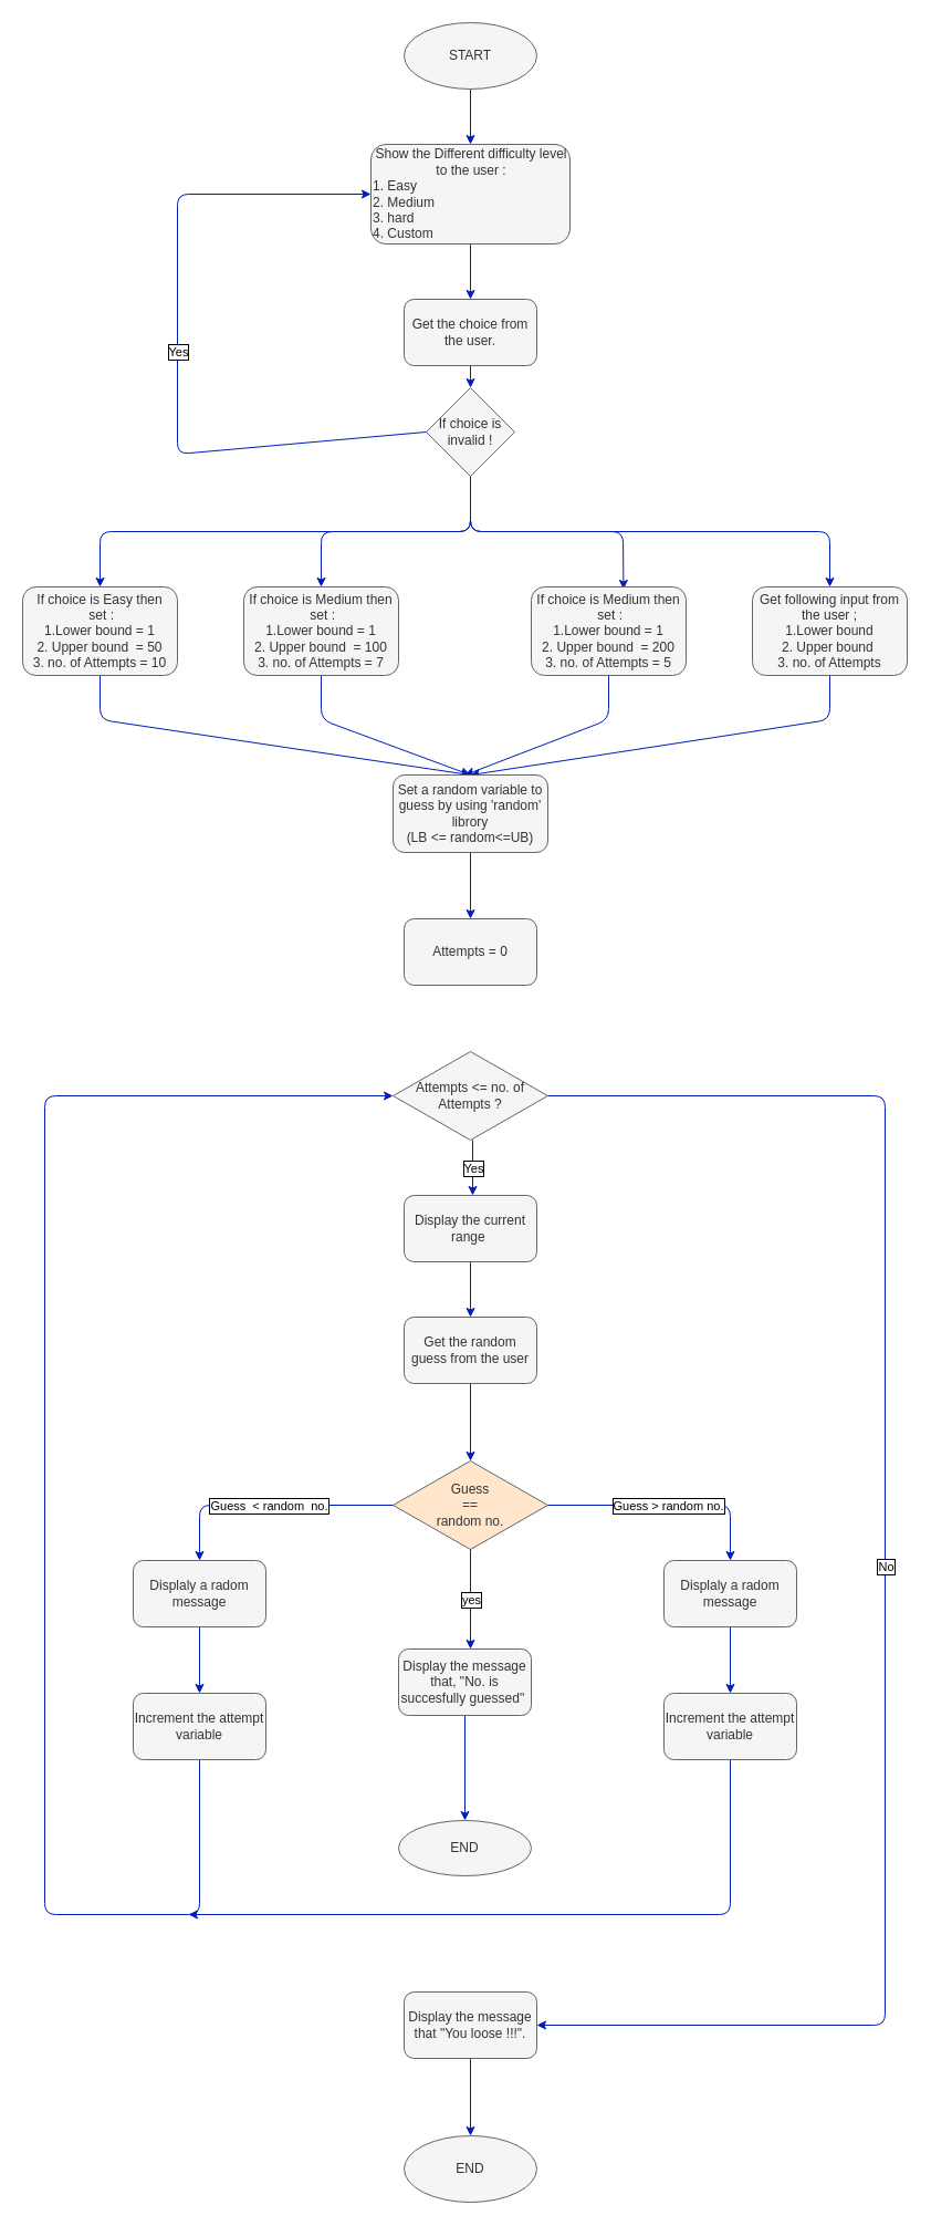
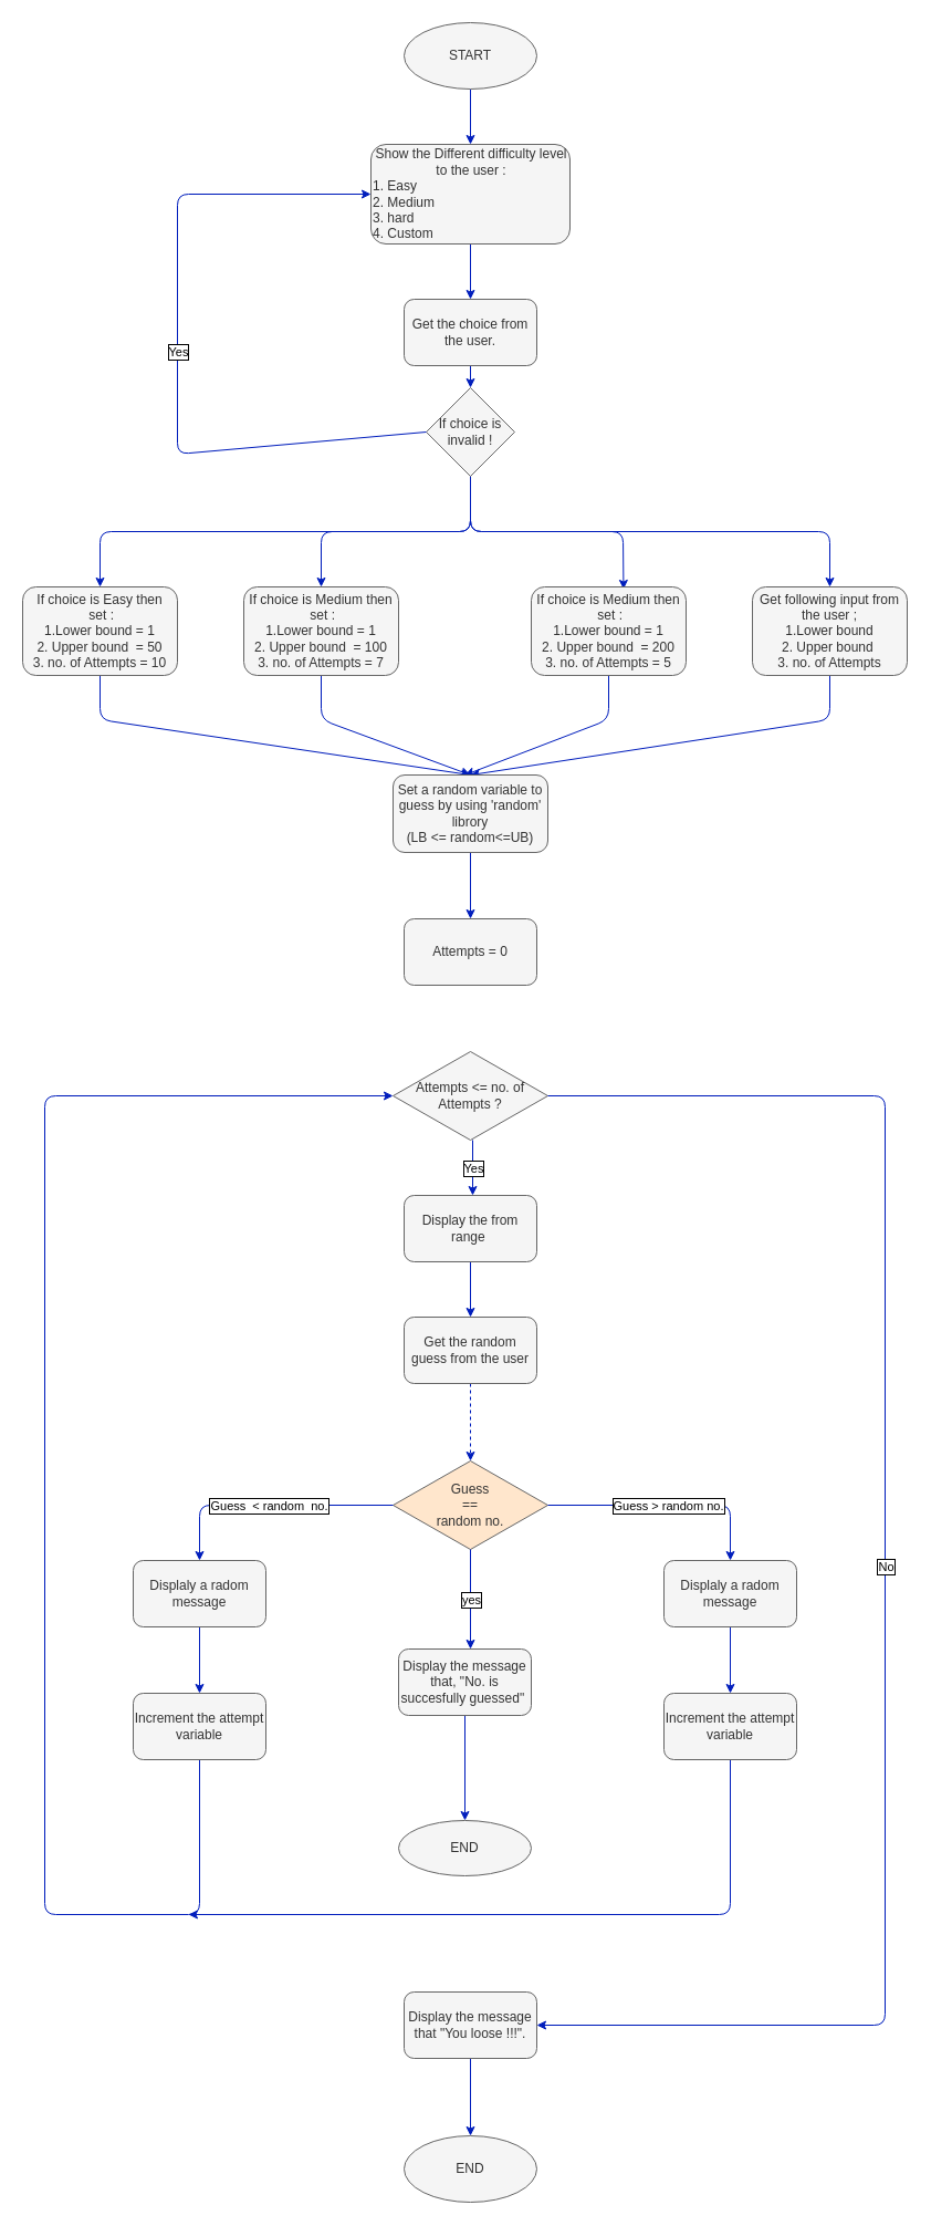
- <mxCell id="26" value="Display the current range&amp;nbsp;" style="rounded=1;whiteSpace=wrap;html=1;fillColor=#f5f5f5;fontColor=#333333;strokeColor=#666666;" parent="1" vertex="1"><mxGeometry x="365" y="1080" width="120" height="60" as="geometry" /></mxCell>
+ <mxCell id="26" value="Display the from range&amp;nbsp;" style="rounded=1;whiteSpace=wrap;html=1;fillColor=#f5f5f5;fontColor=#333333;strokeColor=#666666;" parent="1" vertex="1"><mxGeometry x="365" y="1080" width="120" height="60" as="geometry" /></mxCell>
- <mxCell id="27" style="edgeStyle=none;html=1;exitX=0.5;exitY=1;exitDx=0;exitDy=0;entryX=0.5;entryY=0;entryDx=0;entryDy=0;fillColor=#0050ef;strokeColor=#001DBC;" parent="1" source="28" target="29" edge="1"><mxGeometry relative="1" as="geometry" /></mxCell>
+ <mxCell id="27" style="edgeStyle=none;html=1;exitX=0.5;exitY=1;exitDx=0;exitDy=0;entryX=0.5;entryY=0;entryDx=0;entryDy=0;fillColor=#0050ef;strokeColor=#001DBC;dashed=1;" parent="1" source="28" target="29" edge="1"><mxGeometry relative="1" as="geometry" /></mxCell>
